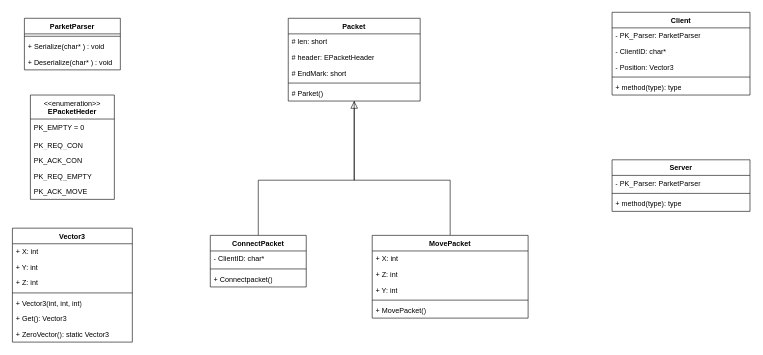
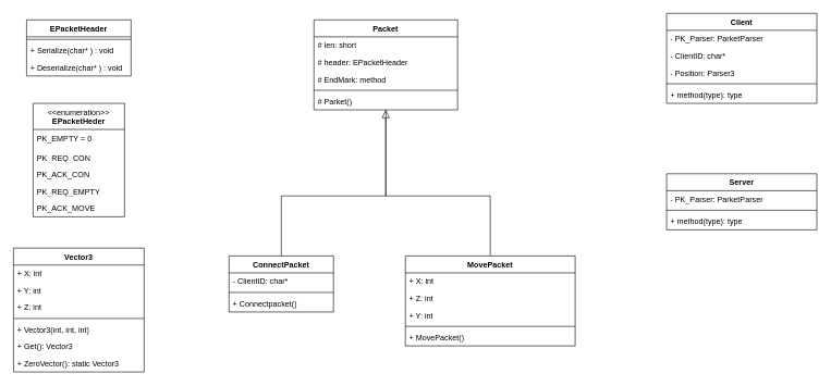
- <mxCell id="16" value="ParketParser" style="swimlane;fontStyle=1;align=center;verticalAlign=top;childLayout=stackLayout;horizontal=1;startSize=26;horizontalStack=0;resizeParent=1;resizeParentMax=0;resizeLast=0;collapsible=1;marginBottom=0;whiteSpace=wrap;html=1;" vertex="1" parent="1"><mxGeometry x="40" y="30" width="160" height="86" as="geometry" /></mxCell>
+ <mxCell id="16" value="EPacketHeader" style="swimlane;fontStyle=1;align=center;verticalAlign=top;childLayout=stackLayout;horizontal=1;startSize=26;horizontalStack=0;resizeParent=1;resizeParentMax=0;resizeLast=0;collapsible=1;marginBottom=0;whiteSpace=wrap;html=1;" vertex="1" parent="1"><mxGeometry x="40" y="30" width="160" height="86" as="geometry" /></mxCell>
- <mxCell id="41" value="- Position: Vector3" style="text;strokeColor=none;fillColor=none;align=left;verticalAlign=top;spacingLeft=4;spacingRight=4;overflow=hidden;rotatable=0;points=[[0,0.5],[1,0.5]];portConstraint=eastwest;whiteSpace=wrap;html=1;" vertex="1" parent="38"><mxGeometry y="78" width="230" height="26" as="geometry" /></mxCell>
+ <mxCell id="41" value="- Position: Parser3" style="text;strokeColor=none;fillColor=none;align=left;verticalAlign=top;spacingLeft=4;spacingRight=4;overflow=hidden;rotatable=0;points=[[0,0.5],[1,0.5]];portConstraint=eastwest;whiteSpace=wrap;html=1;" vertex="1" parent="38"><mxGeometry y="78" width="230" height="26" as="geometry" /></mxCell>
- <mxCell id="5" value="# EndMark: short" style="text;strokeColor=none;fillColor=none;align=left;verticalAlign=top;spacingLeft=4;spacingRight=4;overflow=hidden;rotatable=0;points=[[0,0.5],[1,0.5]];portConstraint=eastwest;whiteSpace=wrap;html=1;" vertex="1" parent="2"><mxGeometry y="78" width="220" height="26" as="geometry" /></mxCell>
+ <mxCell id="5" value="# EndMark: method" style="text;strokeColor=none;fillColor=none;align=left;verticalAlign=top;spacingLeft=4;spacingRight=4;overflow=hidden;rotatable=0;points=[[0,0.5],[1,0.5]];portConstraint=eastwest;whiteSpace=wrap;html=1;" vertex="1" parent="2"><mxGeometry y="78" width="220" height="26" as="geometry" /></mxCell>
